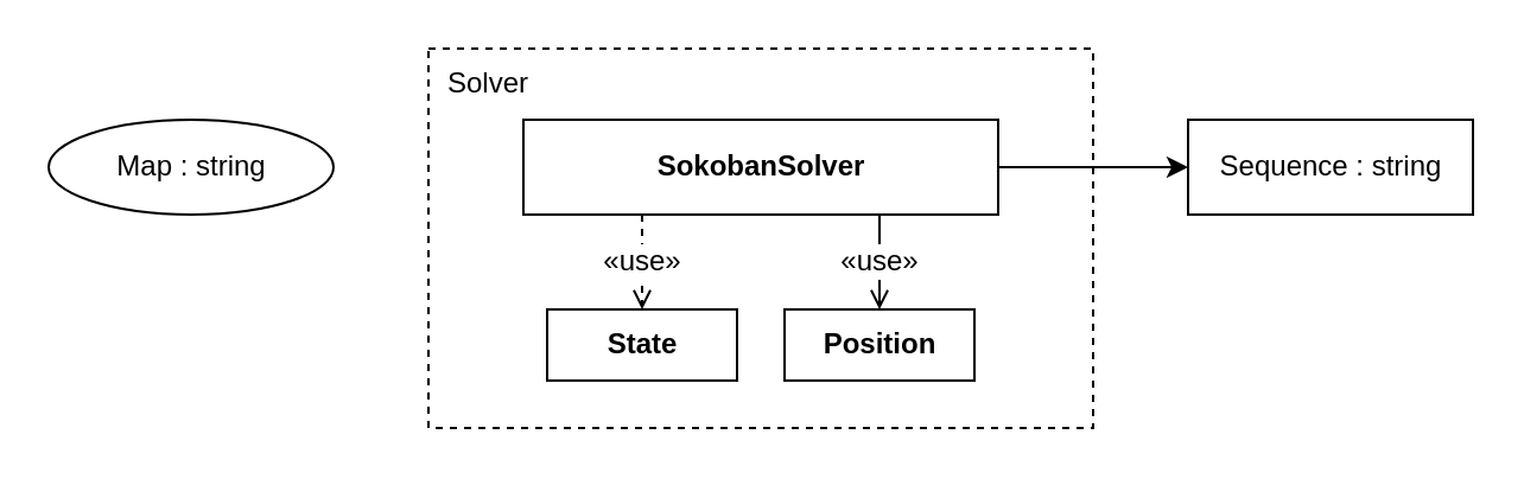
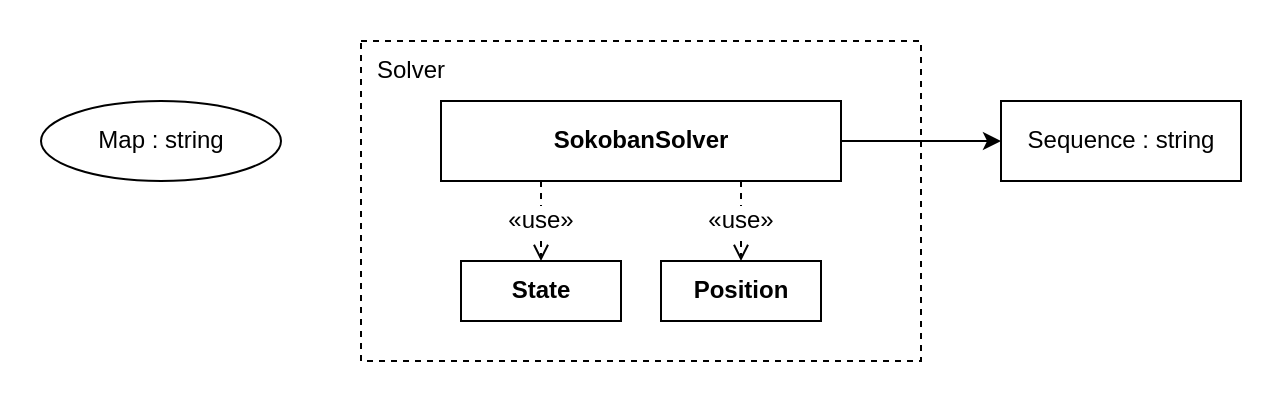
- <mxCell id="7" value="&lt;span style=&quot;font-size: 12px&quot;&gt;«use»&lt;/span&gt;" style="edgeStyle=orthogonalEdgeStyle;rounded=0;orthogonalLoop=1;jettySize=auto;html=1;exitX=0.75;exitY=1;exitDx=0;exitDy=0;dashed=0;endArrow=open;endFill=0;" parent="1" source="4" target="8" edge="1"><mxGeometry relative="1" as="geometry" /></mxCell>
+ <mxCell id="7" value="&lt;span style=&quot;font-size: 12px&quot;&gt;«use»&lt;/span&gt;" style="edgeStyle=orthogonalEdgeStyle;rounded=0;orthogonalLoop=1;jettySize=auto;html=1;exitX=0.75;exitY=1;exitDx=0;exitDy=0;dashed=1;endArrow=open;endFill=0;" parent="1" source="4" target="8" edge="1"><mxGeometry relative="1" as="geometry" /></mxCell>
